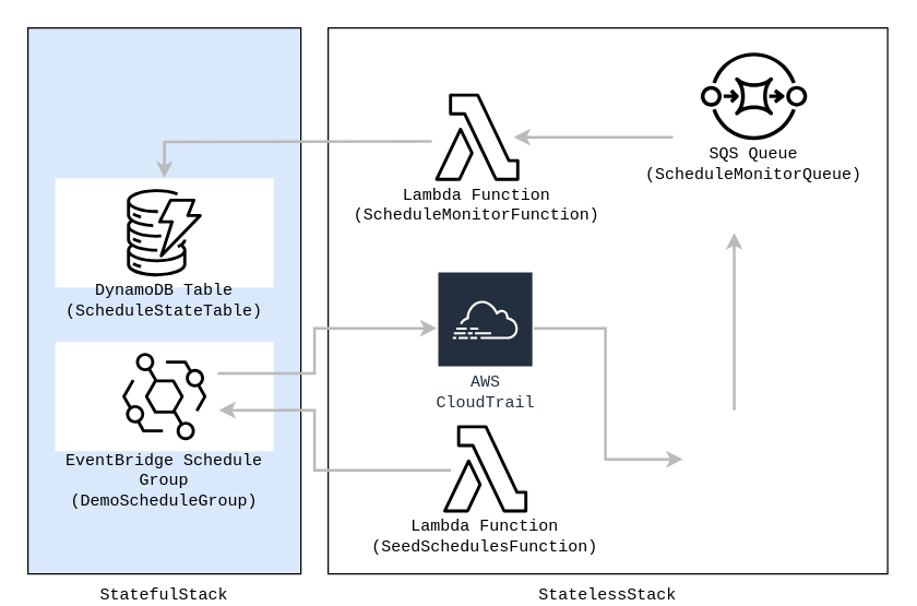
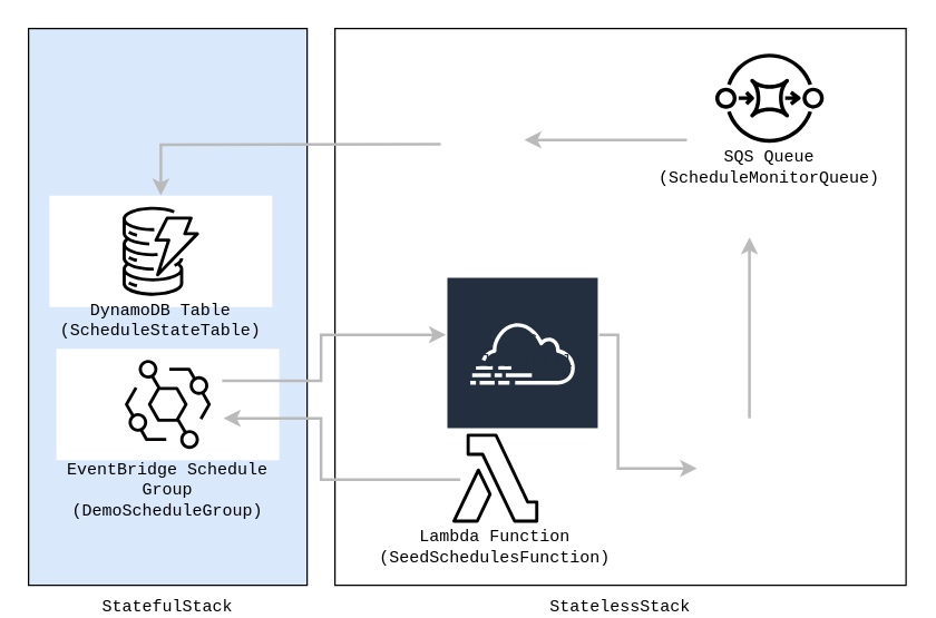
- <mxCell id="6" value="Lambda Function (ScheduleMonitorFunction)" style="shape=mxgraph.aws4.resourceIcon;resIcon=mxgraph.aws4.lambda;whiteSpace=wrap;html=1;fontFamily=Courier New;verticalAlign=bottom;horizontal=1;spacingBottom=-27;" vertex="1" parent="3"><mxGeometry x="27.185" y="40" width="164" height="80" as="geometry" /></mxCell>
- <mxCell id="12" value="DynamoDB Table (ScheduleStateTable)" style="shape=mxgraph.aws4.resourceIcon;resIcon=mxgraph.aws4.dynamodb;whiteSpace=wrap;html=1;fontFamily=Courier New;verticalAlign=bottom;horizontal=1;spacingBottom=-27;" vertex="1" parent="1"><mxGeometry x="40" y="130" width="160" height="80" as="geometry" /></mxCell>
+ <mxCell id="12" value="DynamoDB Table (ScheduleStateTable)" style="shape=mxgraph.aws4.resourceIcon;resIcon=mxgraph.aws4.dynamodb;whiteSpace=wrap;html=1;fontFamily=Courier New;verticalAlign=bottom;horizontal=1;spacingBottom=-27;" vertex="1" parent="1"><mxGeometry x="35" y="140" width="160" height="80" as="geometry" /></mxCell>
- <mxCell id="8" value="AWS&#10;CloudTrail" style="sketch=0;outlineConnect=0;fontColor=#232F3E;gradientColor=none;strokeColor=#ffffff;fillColor=#232F3E;dashed=0;verticalLabelPosition=middle;verticalAlign=bottom;align=center;html=1;whiteSpace=wrap;fontSize=12;fontStyle=0;spacing=3;shape=mxgraph.aws4.productIcon;prIcon=mxgraph.aws4.cloudtrail;fontFamily=Courier New;spacingBottom=-2;" vertex="1" parent="3"><mxGeometry x="79.68" y="178" width="70.94" height="105" as="geometry" /></mxCell>
+ <mxCell id="8" value="AWS&#10;CloudTrail" style="sketch=0;outlineConnect=0;fontColor=#232F3E;gradientColor=none;strokeColor=#ffffff;fillColor=#232F3E;dashed=0;verticalLabelPosition=middle;verticalAlign=bottom;align=center;html=1;whiteSpace=wrap;fontSize=12;fontStyle=0;spacing=3;shape=mxgraph.aws4.productIcon;prIcon=mxgraph.aws4.cloudtrail;fontFamily=Courier New;spacingBottom=-2;" vertex="1" parent="3"><mxGeometry x="79.68" y="178" width="110" height="70" as="geometry" /></mxCell>
